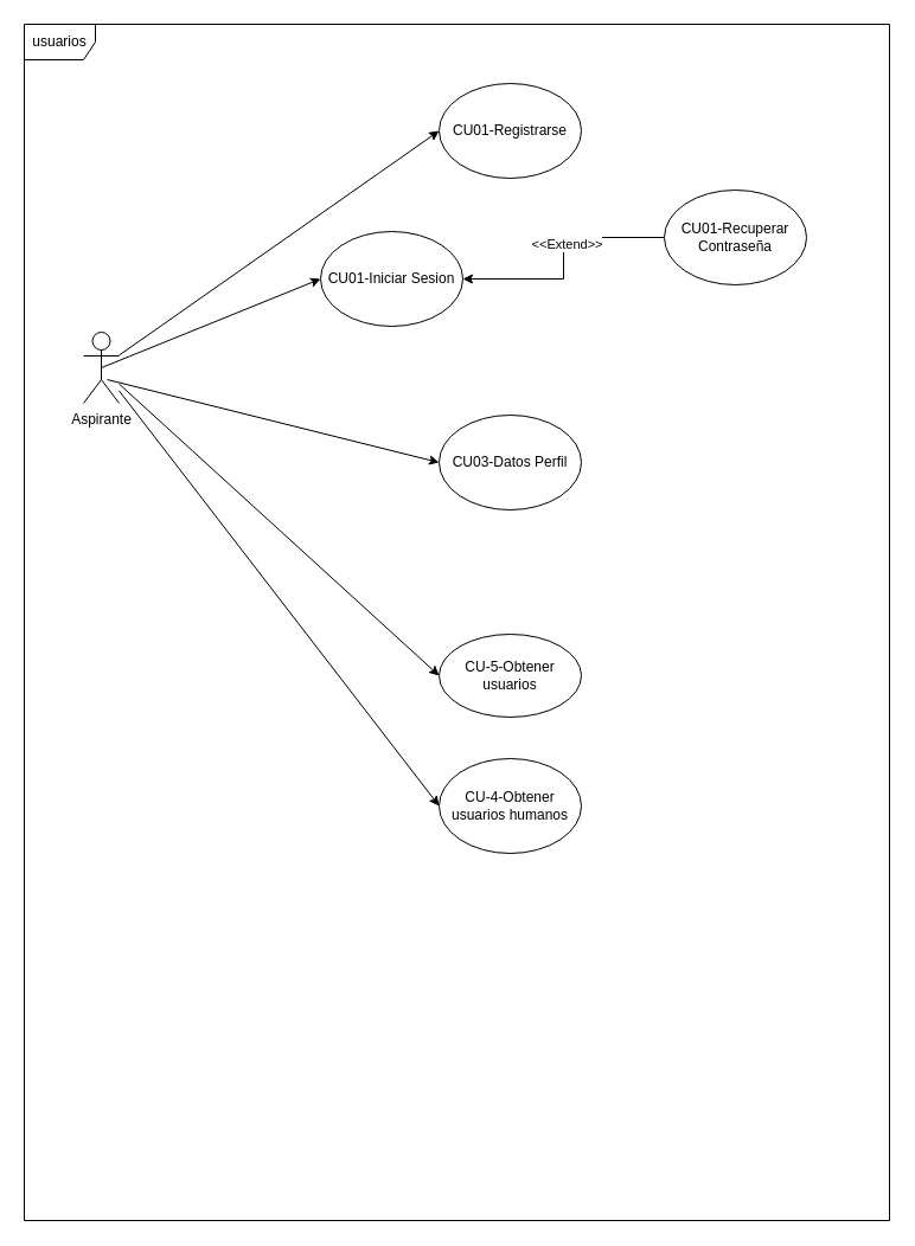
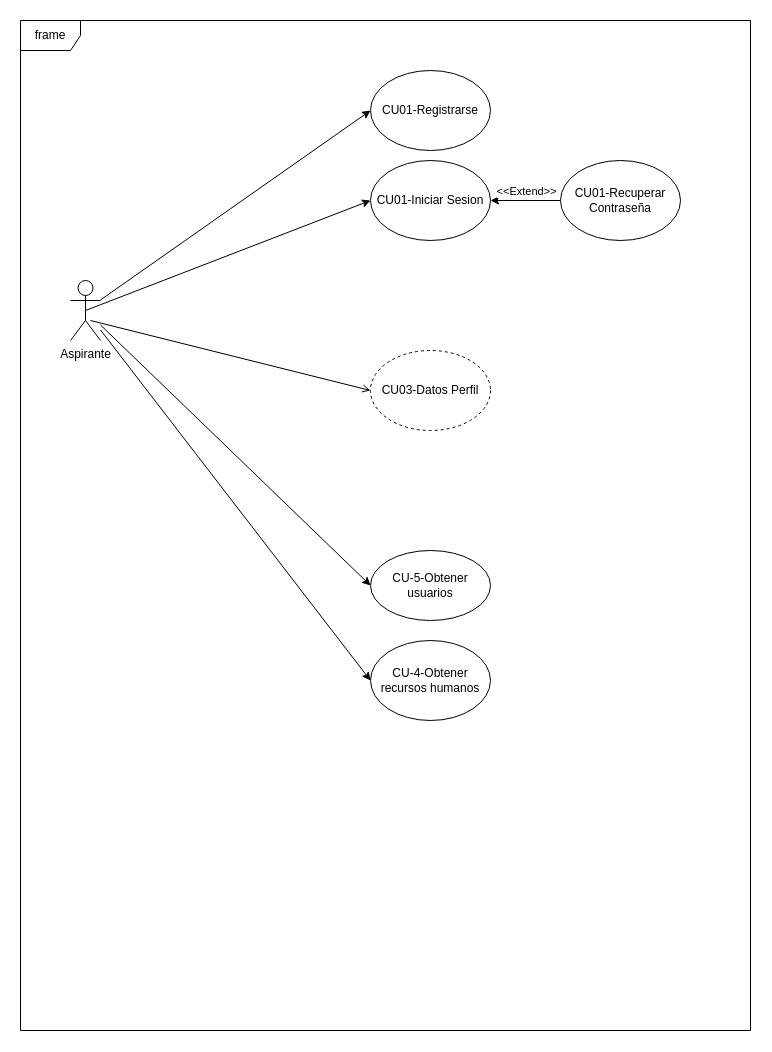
- <mxCell id="2" value="usuarios" style="shape=umlFrame;whiteSpace=wrap;html=1;pointerEvents=0;" parent="1" vertex="1"><mxGeometry x="20" y="20" width="730" height="1010" as="geometry" /></mxCell>
+ <mxCell id="2" value="frame" style="shape=umlFrame;whiteSpace=wrap;html=1;pointerEvents=0;" parent="1" vertex="1"><mxGeometry x="20" y="20" width="730" height="1010" as="geometry" /></mxCell>
- <mxCell id="4" value="CU01-Iniciar Sesion" style="ellipse;whiteSpace=wrap;html=1;" parent="1" vertex="1"><mxGeometry x="270" y="195" width="120" height="80" as="geometry" /></mxCell>
+ <mxCell id="4" value="CU01-Iniciar Sesion" style="ellipse;whiteSpace=wrap;html=1;" parent="1" vertex="1"><mxGeometry x="370" y="160" width="120" height="80" as="geometry" /></mxCell>
- <mxCell id="12" value="" style="endArrow=classic;html=1;rounded=0;entryX=0;entryY=0.5;entryDx=0;entryDy=0;exitX=0.667;exitY=0.667;exitDx=0;exitDy=0;exitPerimeter=0;" parent="1" target="9" edge="1" source="3"><mxGeometry width="50" height="50" relative="1" as="geometry"><mxPoint x="110" y="1040" as="sourcePoint" /><mxPoint x="1300" y="1250" as="targetPoint" /></mxGeometry></mxCell>
+ <mxCell id="12" value="" style="endArrow=open;html=1;rounded=0;entryX=0;entryY=0.5;entryDx=0;entryDy=0;exitX=0.667;exitY=0.667;exitDx=0;exitDy=0;exitPerimeter=0;" parent="1" target="9" edge="1" source="3"><mxGeometry width="50" height="50" relative="1" as="geometry"><mxPoint x="110" y="1040" as="sourcePoint" /><mxPoint x="1300" y="1250" as="targetPoint" /></mxGeometry></mxCell>
- <mxCell id="9" value="CU03-Datos Perfil" style="ellipse;whiteSpace=wrap;html=1;" parent="1" vertex="1"><mxGeometry x="370" y="350" width="120" height="80" as="geometry" /></mxCell>
+ <mxCell id="9" value="CU03-Datos Perfil" style="ellipse;whiteSpace=wrap;html=1;dashed=1;" parent="1" vertex="1"><mxGeometry x="370" y="350" width="120" height="80" as="geometry" /></mxCell>
- <mxCell id="5" value="CU-5-Obtener usuarios" style="ellipse;whiteSpace=wrap;html=1;" parent="1" vertex="1"><mxGeometry x="370" y="535" width="120" height="70" as="geometry" /></mxCell>
+ <mxCell id="5" value="CU-5-Obtener usuarios" style="ellipse;whiteSpace=wrap;html=1;" parent="1" vertex="1"><mxGeometry x="370" y="550" width="120" height="70" as="geometry" /></mxCell>
- <mxCell id="10" value="CU-4-Obtener usuarios humanos" style="ellipse;whiteSpace=wrap;html=1;" parent="1" vertex="1"><mxGeometry x="370" y="640" width="120" height="80" as="geometry" /></mxCell>
+ <mxCell id="10" value="CU-4-Obtener recursos humanos" style="ellipse;whiteSpace=wrap;html=1;" parent="1" vertex="1"><mxGeometry x="370" y="640" width="120" height="80" as="geometry" /></mxCell>
